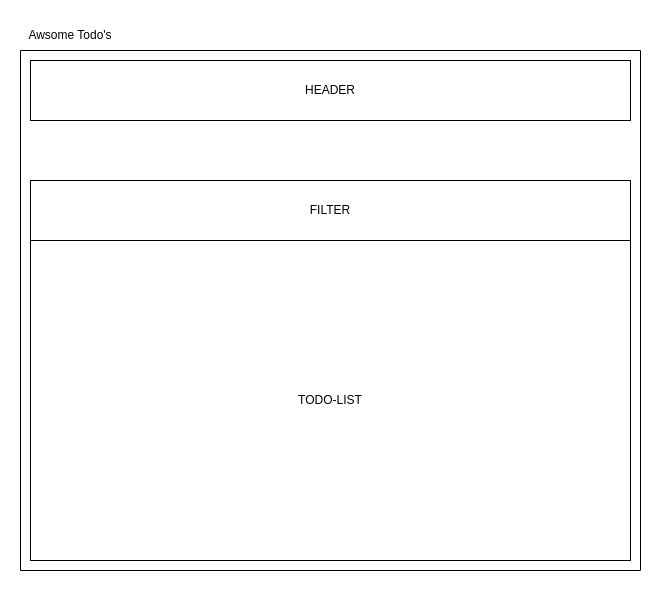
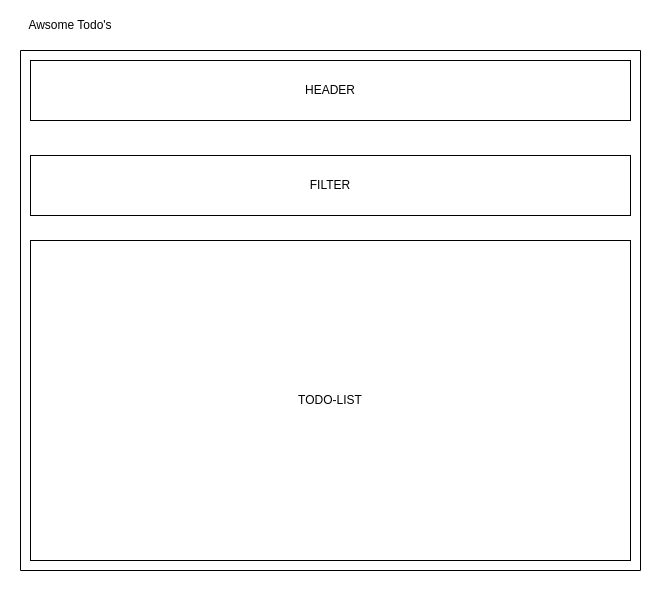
- <mxCell id="6" value="Awsome Todo's" style="text;html=1;align=center;verticalAlign=middle;whiteSpace=wrap;rounded=0;" vertex="1" parent="1"><mxGeometry x="20" y="20" width="100" height="30" as="geometry" /></mxCell>
+ <mxCell id="6" value="Awsome Todo's" style="text;html=1;align=center;verticalAlign=middle;whiteSpace=wrap;rounded=0;" vertex="1" parent="1"><mxGeometry x="20" y="10" width="100" height="30" as="geometry" /></mxCell>
- <mxCell id="3" value="FILTER" style="rounded=0;whiteSpace=wrap;html=1;" vertex="1" parent="1"><mxGeometry x="30" y="180" width="600" height="60" as="geometry" /></mxCell>
+ <mxCell id="3" value="FILTER" style="rounded=0;whiteSpace=wrap;html=1;" vertex="1" parent="1"><mxGeometry x="30" y="155" width="600" height="60" as="geometry" /></mxCell>
